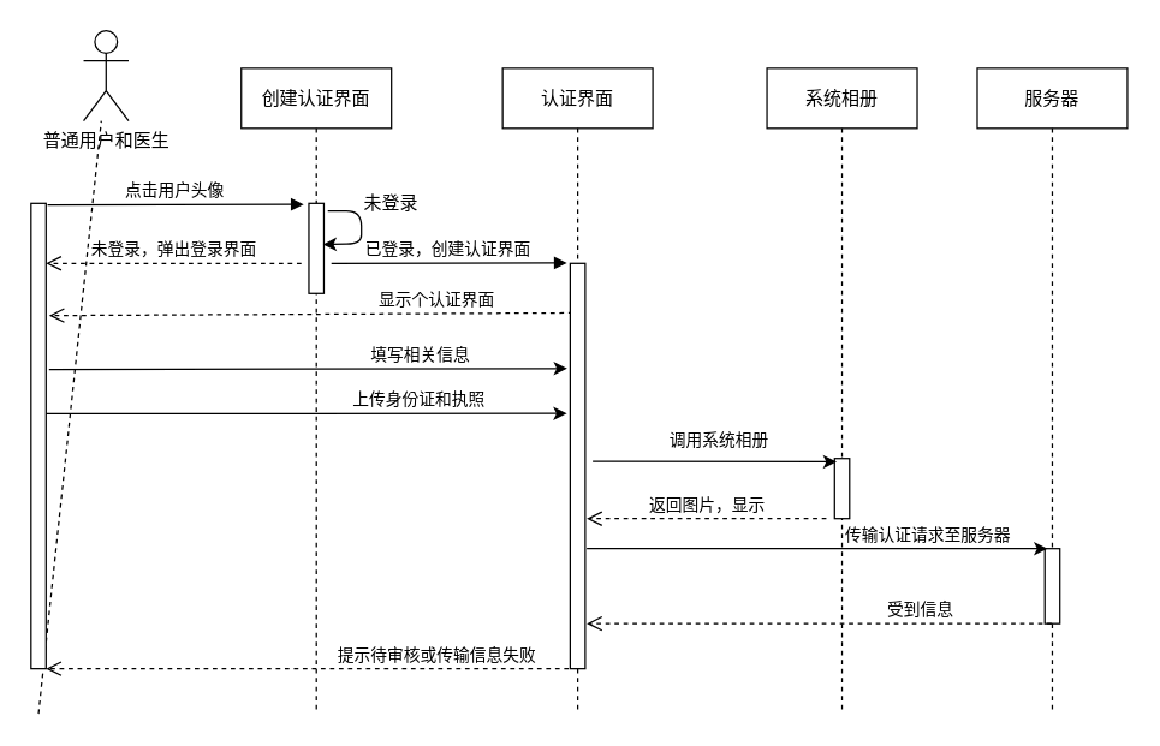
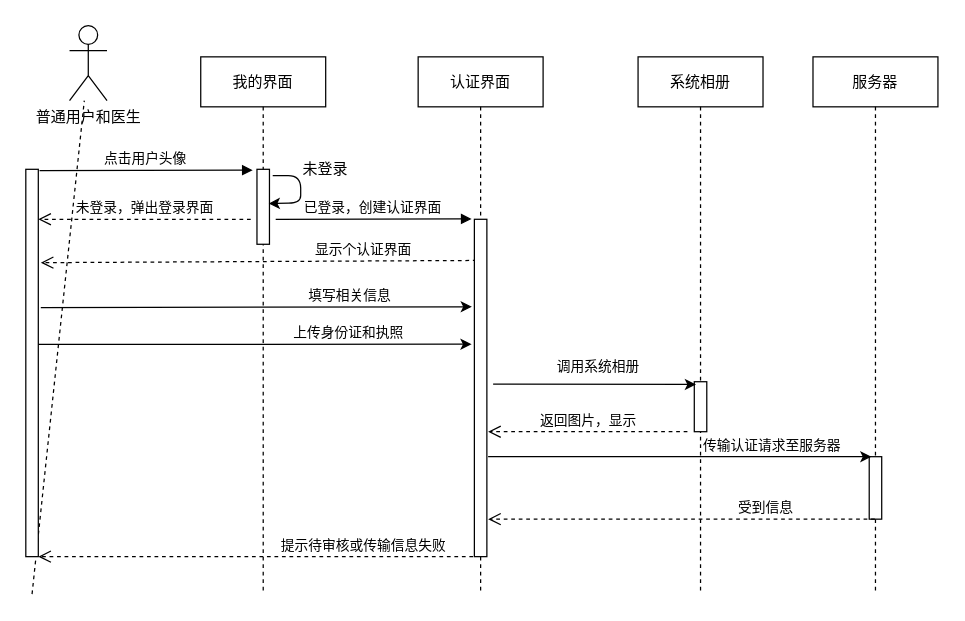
- <mxCell id="2" value="创建认证界面" style="shape=umlLifeline;perimeter=lifelinePerimeter;container=1;collapsible=0;recursiveResize=0;rounded=0;shadow=0;strokeWidth=1;" vertex="1" parent="1"><mxGeometry x="160" y="45" width="100" height="430" as="geometry" /></mxCell>
+ <mxCell id="2" value="我的界面" style="shape=umlLifeline;perimeter=lifelinePerimeter;container=1;collapsible=0;recursiveResize=0;rounded=0;shadow=0;strokeWidth=1;" vertex="1" parent="1"><mxGeometry x="160" y="45" width="100" height="430" as="geometry" /></mxCell>
